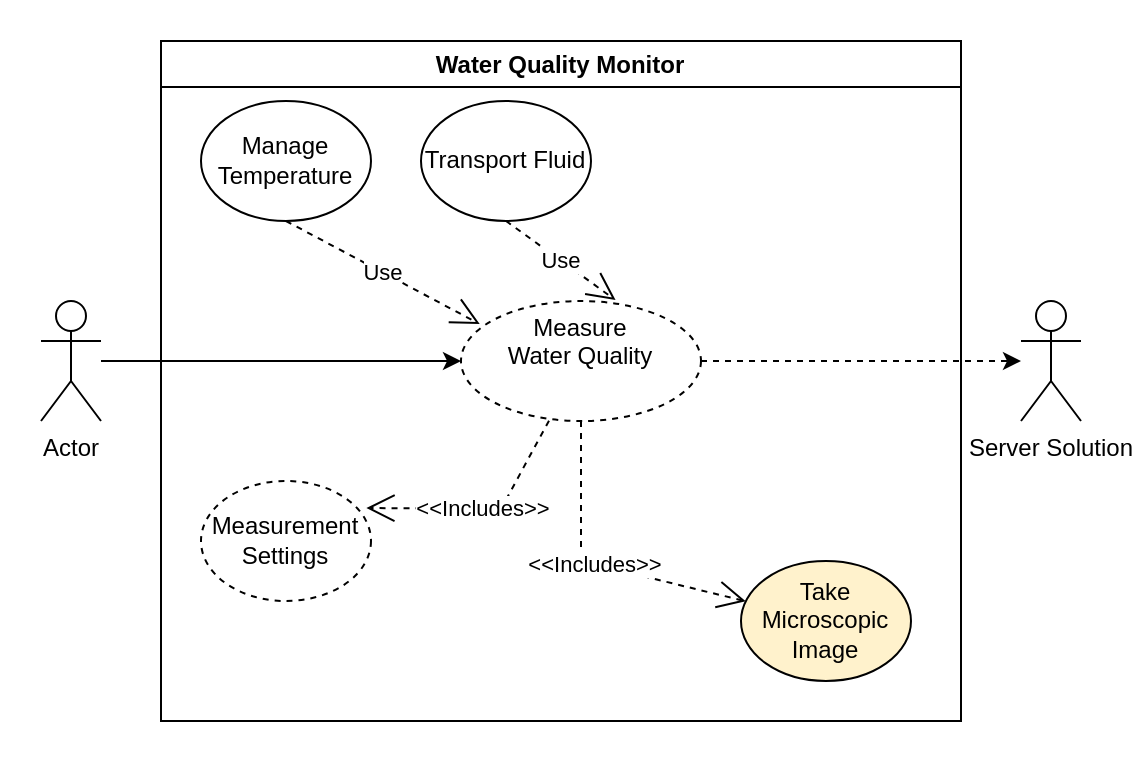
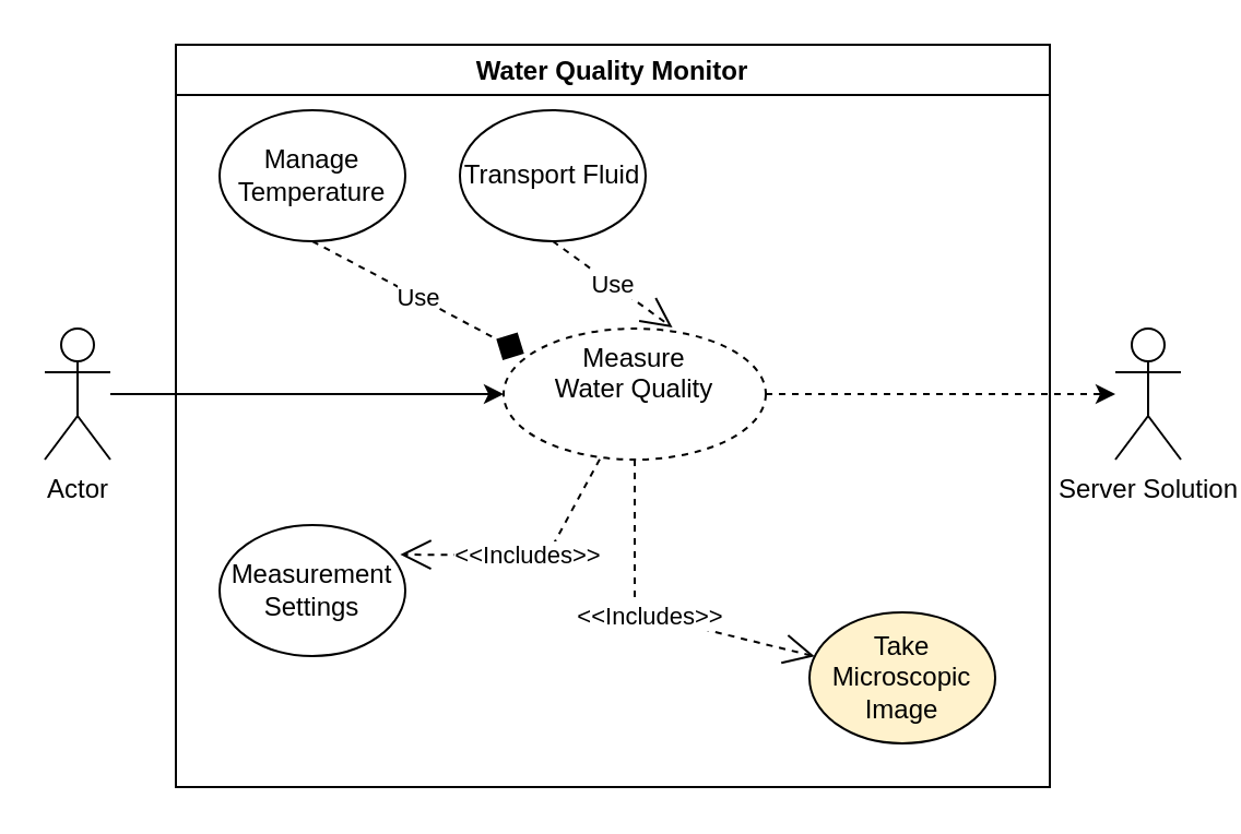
- <mxCell id="8" value="Use" style="endArrow=open;endSize=12;dashed=1;html=1;rounded=0;entryX=0.078;entryY=0.192;entryDx=0;entryDy=0;exitX=0.5;exitY=1;exitDx=0;exitDy=0;entryPerimeter=0;" parent="4" source="9" target="5" edge="1"><mxGeometry width="160" relative="1" as="geometry"><mxPoint x="160" y="80" as="sourcePoint" /><mxPoint x="260" y="80" as="targetPoint" /></mxGeometry></mxCell>
+ <mxCell id="8" value="Use" style="endArrow=diamond;endSize=12;dashed=1;html=1;rounded=0;entryX=0.078;entryY=0.192;entryDx=0;entryDy=0;exitX=0.5;exitY=1;exitDx=0;exitDy=0;entryPerimeter=0;" parent="4" source="9" target="5" edge="1"><mxGeometry width="160" relative="1" as="geometry"><mxPoint x="160" y="80" as="sourcePoint" /><mxPoint x="260" y="80" as="targetPoint" /></mxGeometry></mxCell>
- <mxCell id="12" value="Measurement Settings" style="ellipse;whiteSpace=wrap;html=1;dashed=1;" vertex="1" parent="4"><mxGeometry x="20" y="220" width="85" height="60" as="geometry" /></mxCell>
+ <mxCell id="12" value="Measurement Settings" style="ellipse;whiteSpace=wrap;html=1;" vertex="1" parent="4"><mxGeometry x="20" y="220" width="85" height="60" as="geometry" /></mxCell>
